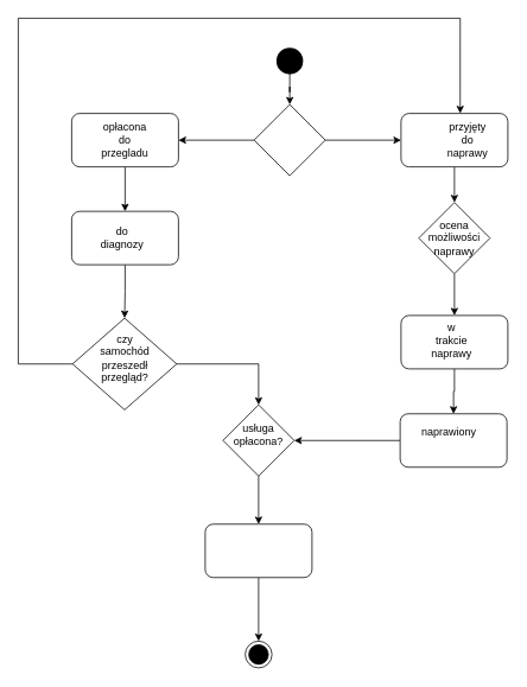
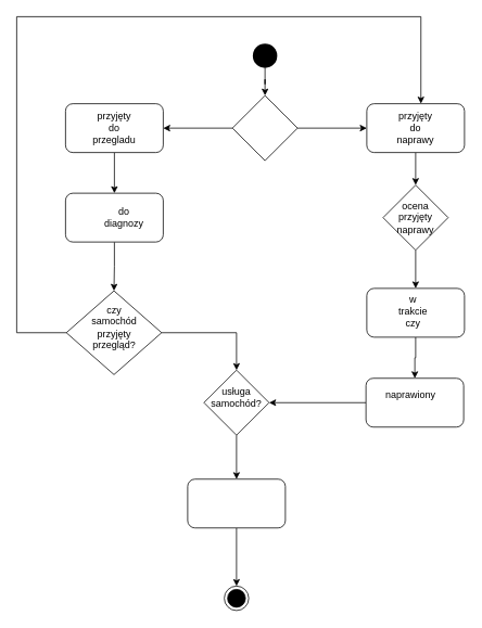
- <mxCell id="11" value="opłacona do przegladu" style="text;html=1;strokeColor=none;fillColor=none;align=center;verticalAlign=middle;whiteSpace=wrap;rounded=0;" vertex="1" parent="1"><mxGeometry x="110" y="141" width="60" height="31" as="geometry" /></mxCell>
+ <mxCell id="11" value="przyjęty do przegladu" style="text;html=1;strokeColor=none;fillColor=none;align=center;verticalAlign=middle;whiteSpace=wrap;rounded=0;" vertex="1" parent="1"><mxGeometry x="110" y="141" width="60" height="31" as="geometry" /></mxCell>
- <mxCell id="12" value="przyjęty do naprawy" style="text;html=1;strokeColor=none;fillColor=none;align=center;verticalAlign=middle;whiteSpace=wrap;rounded=0;" vertex="1" parent="1"><mxGeometry x="495" y="142" width="60" height="30" as="geometry" /></mxCell>
+ <mxCell id="12" value="przyjęty do naprawy" style="text;html=1;strokeColor=none;fillColor=none;align=center;verticalAlign=middle;whiteSpace=wrap;rounded=0;" vertex="1" parent="1"><mxGeometry x="480" y="142" width="60" height="30" as="geometry" /></mxCell>
- <mxCell id="29" value="do diagnozy" style="text;html=1;strokeColor=none;fillColor=none;align=center;verticalAlign=middle;whiteSpace=wrap;rounded=0;" vertex="1" parent="1"><mxGeometry x="107" y="252" width="60" height="30" as="geometry" /></mxCell>
+ <mxCell id="29" value="do diagnozy" style="text;html=1;strokeColor=none;fillColor=none;align=center;verticalAlign=middle;whiteSpace=wrap;rounded=0;" vertex="1" parent="1"><mxGeometry x="122" y="252" width="60" height="30" as="geometry" /></mxCell>
- <mxCell id="23" value="ocena możliwości naprawy" style="text;html=1;strokeColor=none;fillColor=none;align=center;verticalAlign=middle;whiteSpace=wrap;rounded=0;" vertex="1" parent="1"><mxGeometry x="480" y="252" width="60" height="30" as="geometry" /></mxCell>
+ <mxCell id="23" value="ocena przyjęty naprawy" style="text;html=1;strokeColor=none;fillColor=none;align=center;verticalAlign=middle;whiteSpace=wrap;rounded=0;" vertex="1" parent="1"><mxGeometry x="480" y="252" width="60" height="30" as="geometry" /></mxCell>
- <mxCell id="17" value="w trakcie naprawy" style="text;html=1;strokeColor=none;fillColor=none;align=center;verticalAlign=middle;whiteSpace=wrap;rounded=0;" vertex="1" parent="1"><mxGeometry x="485" y="368" width="44" height="28.5" as="geometry" /></mxCell>
+ <mxCell id="17" value="w trakcie czy" style="text;html=1;strokeColor=none;fillColor=none;align=center;verticalAlign=middle;whiteSpace=wrap;rounded=0;" vertex="1" parent="1"><mxGeometry x="485" y="368" width="44" height="28.5" as="geometry" /></mxCell>
- <mxCell id="33" value="czy samochód przeszedł przegląd?" style="text;html=1;strokeColor=none;fillColor=none;align=center;verticalAlign=middle;whiteSpace=wrap;rounded=0;" vertex="1" parent="1"><mxGeometry x="109.5" y="387" width="60" height="30" as="geometry" /></mxCell>
+ <mxCell id="33" value="czy samochód przyjęty przegląd?" style="text;html=1;strokeColor=none;fillColor=none;align=center;verticalAlign=middle;whiteSpace=wrap;rounded=0;" vertex="1" parent="1"><mxGeometry x="109.5" y="387" width="60" height="30" as="geometry" /></mxCell>
- <mxCell id="24" value="&lt;div&gt;usługa&lt;/div&gt;&lt;div&gt;opłacona?&lt;/div&gt;" style="text;html=1;strokeColor=none;fillColor=none;align=center;verticalAlign=middle;whiteSpace=wrap;rounded=0;" vertex="1" parent="1"><mxGeometry x="260" y="472.5" width="60" height="30" as="geometry" /></mxCell>
+ <mxCell id="24" value="&lt;div&gt;usługa&lt;/div&gt;&lt;div&gt;samochód?&lt;/div&gt;" style="text;html=1;strokeColor=none;fillColor=none;align=center;verticalAlign=middle;whiteSpace=wrap;rounded=0;" vertex="1" parent="1"><mxGeometry x="260" y="472.5" width="60" height="30" as="geometry" /></mxCell>
